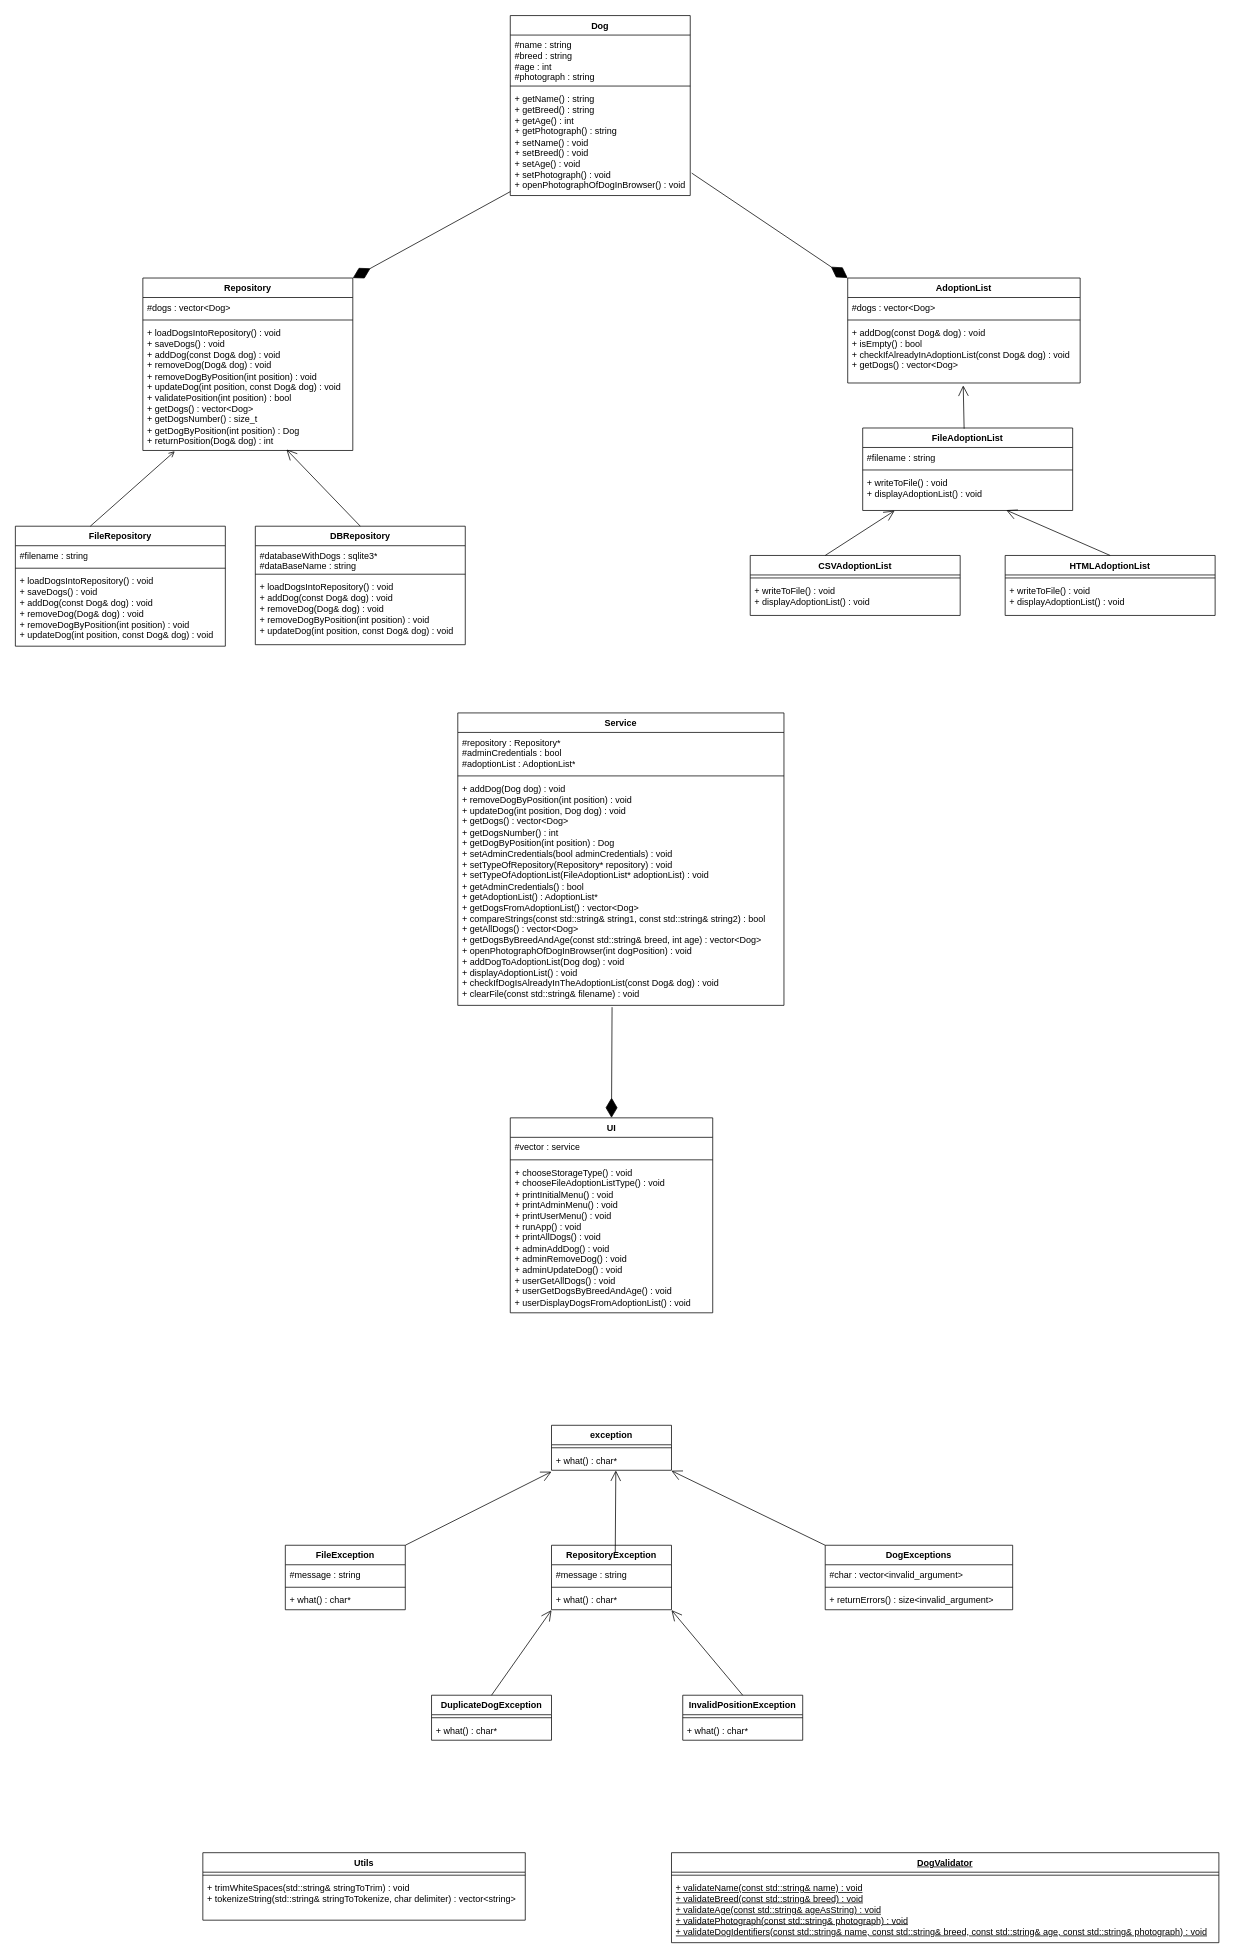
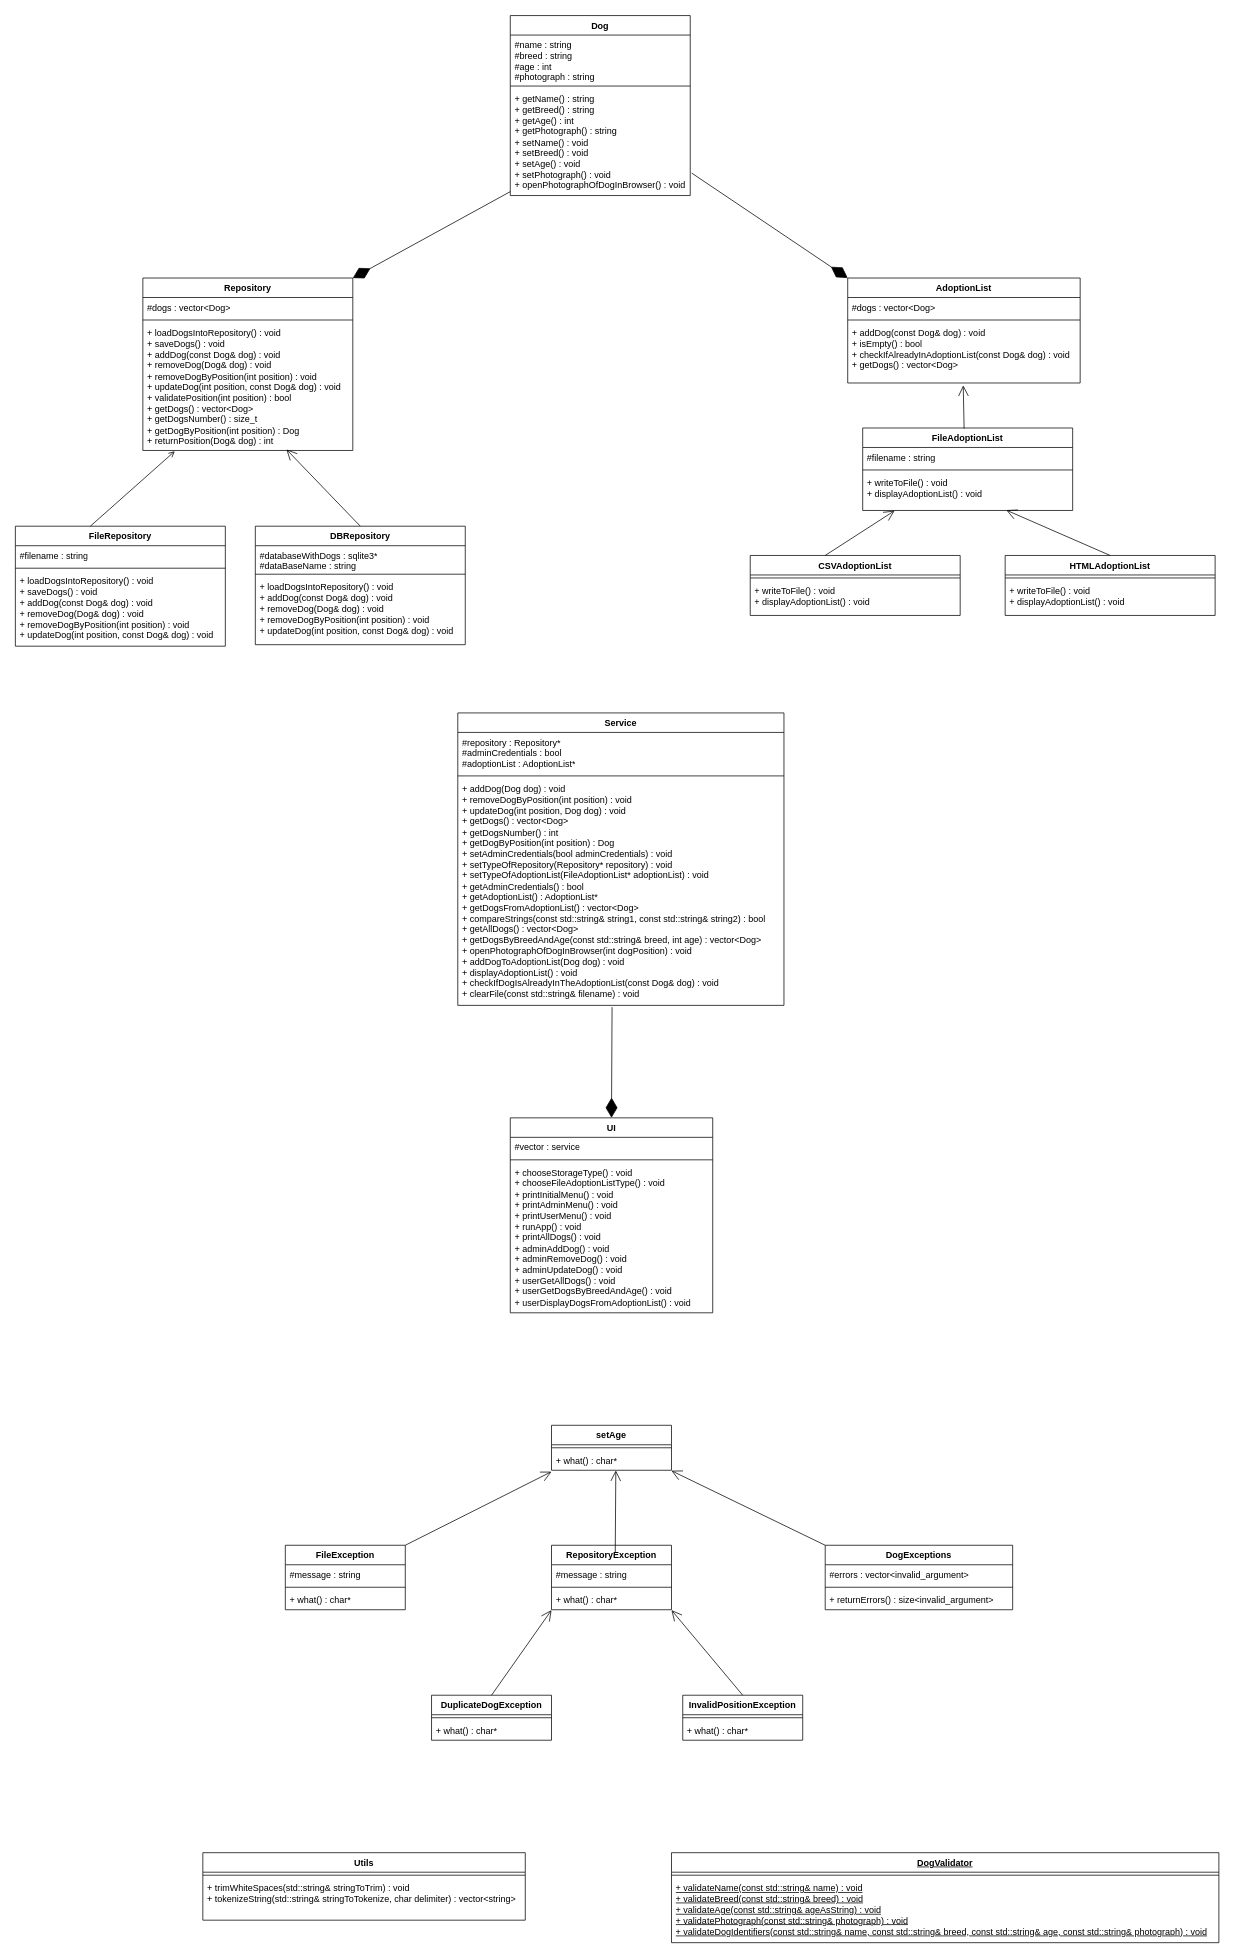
- <mxCell id="48" value="exception" style="swimlane;fontStyle=1;align=center;verticalAlign=top;childLayout=stackLayout;horizontal=1;startSize=26;horizontalStack=0;resizeParent=1;resizeParentMax=0;resizeLast=0;collapsible=1;marginBottom=0;whiteSpace=wrap;html=1;" parent="1" vertex="1"><mxGeometry x="735" y="1900" width="160" height="60" as="geometry" /></mxCell>
+ <mxCell id="48" value="setAge" style="swimlane;fontStyle=1;align=center;verticalAlign=top;childLayout=stackLayout;horizontal=1;startSize=26;horizontalStack=0;resizeParent=1;resizeParentMax=0;resizeLast=0;collapsible=1;marginBottom=0;whiteSpace=wrap;html=1;" parent="1" vertex="1"><mxGeometry x="735" y="1900" width="160" height="60" as="geometry" /></mxCell>
- <mxCell id="59" value="#char : vector&amp;lt;invalid_argument&amp;gt;" style="text;strokeColor=none;fillColor=none;align=left;verticalAlign=top;spacingLeft=4;spacingRight=4;overflow=hidden;rotatable=0;points=[[0,0.5],[1,0.5]];portConstraint=eastwest;whiteSpace=wrap;html=1;" parent="58" vertex="1"><mxGeometry y="26" width="250" height="26" as="geometry" /></mxCell>
+ <mxCell id="59" value="#errors : vector&amp;lt;invalid_argument&amp;gt;" style="text;strokeColor=none;fillColor=none;align=left;verticalAlign=top;spacingLeft=4;spacingRight=4;overflow=hidden;rotatable=0;points=[[0,0.5],[1,0.5]];portConstraint=eastwest;whiteSpace=wrap;html=1;" parent="58" vertex="1"><mxGeometry y="26" width="250" height="26" as="geometry" /></mxCell>
